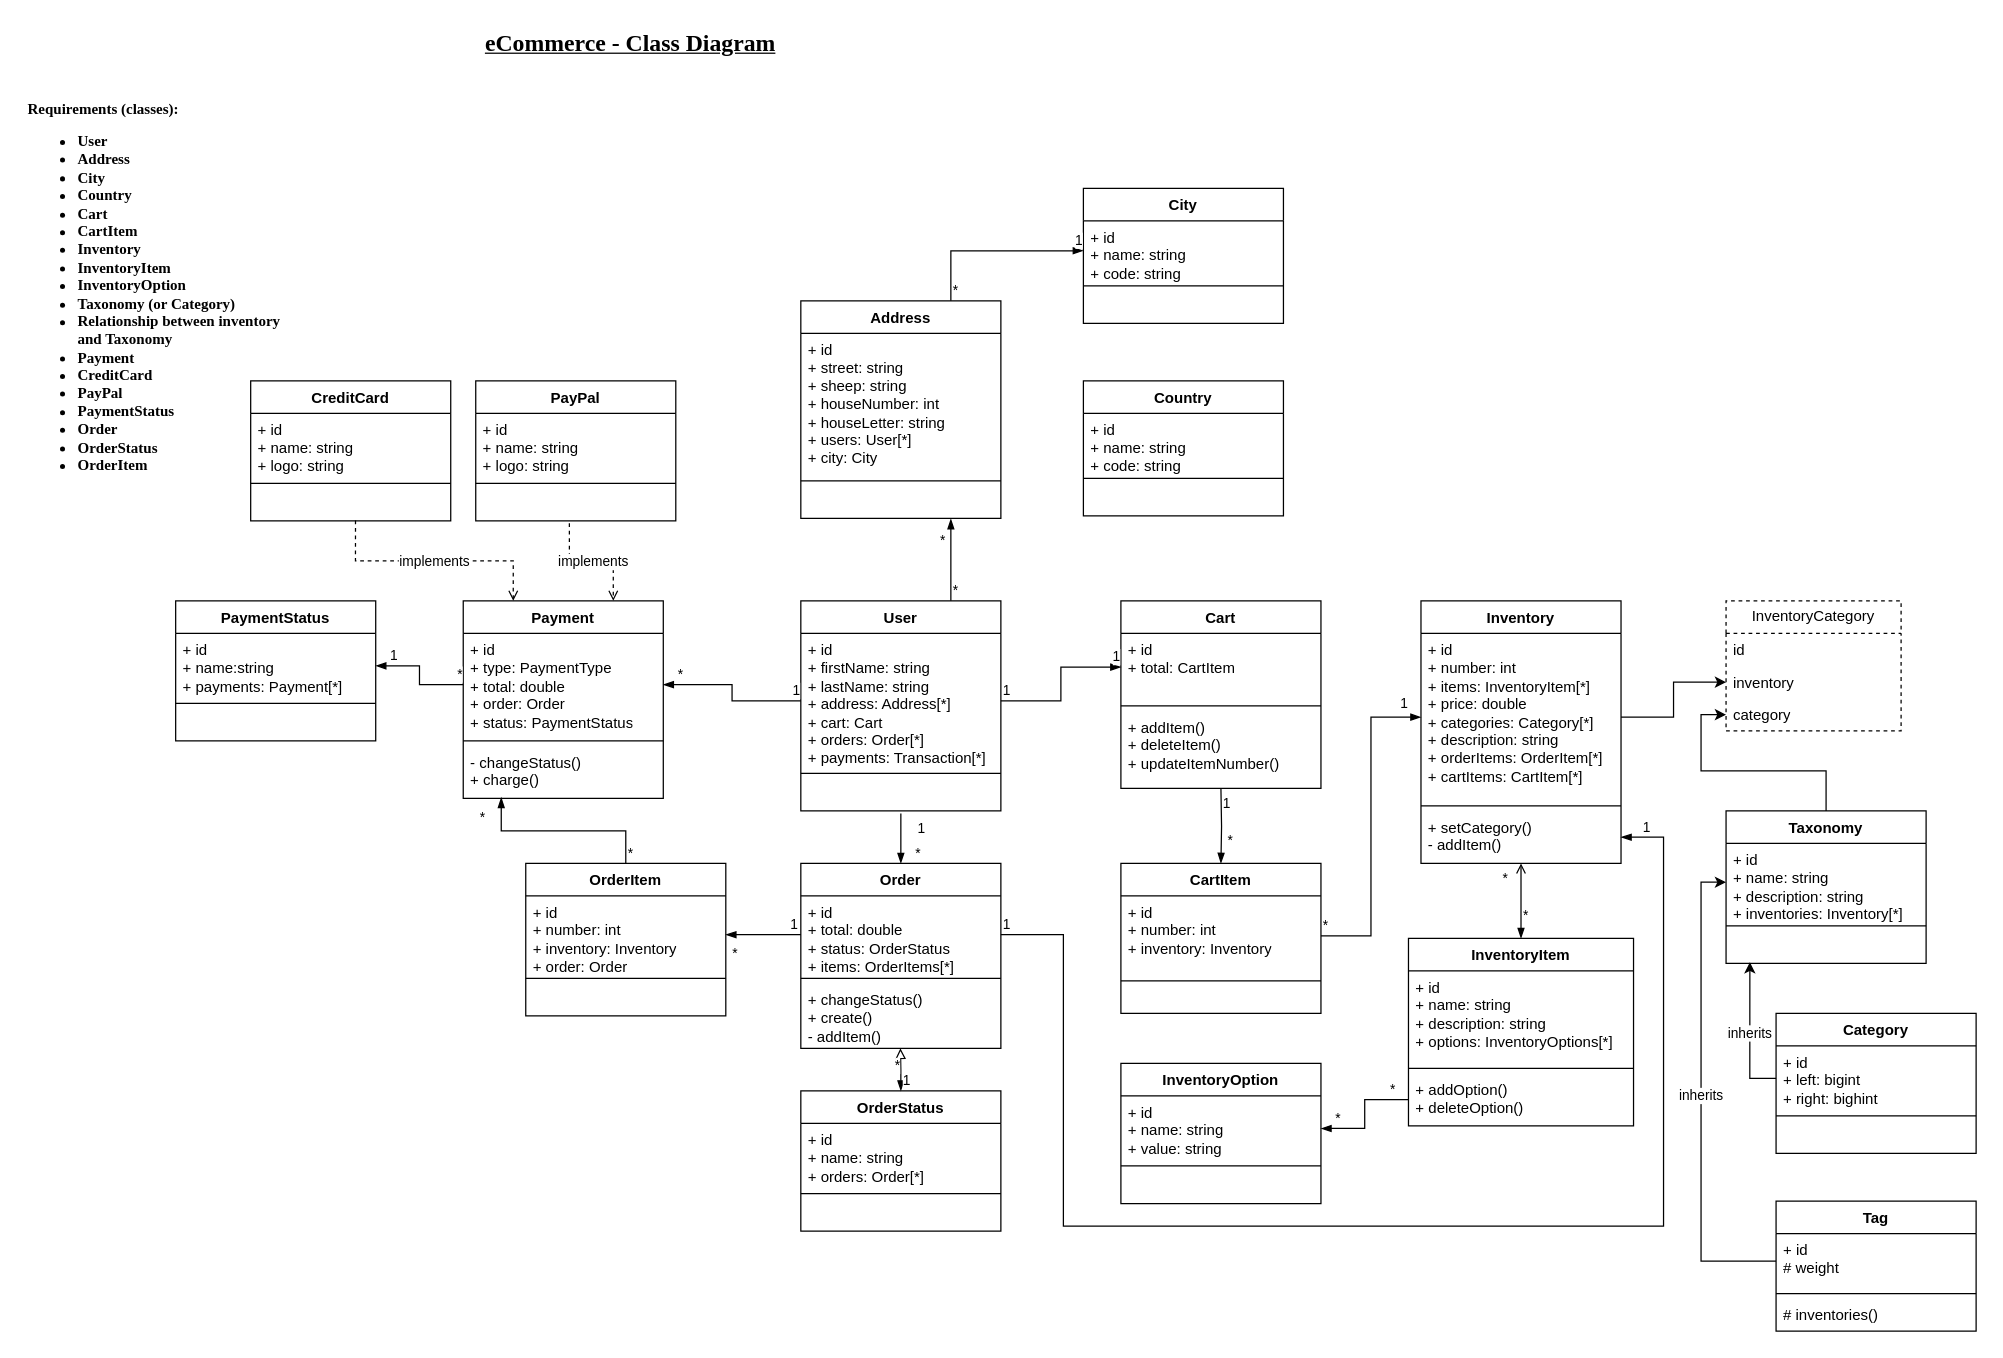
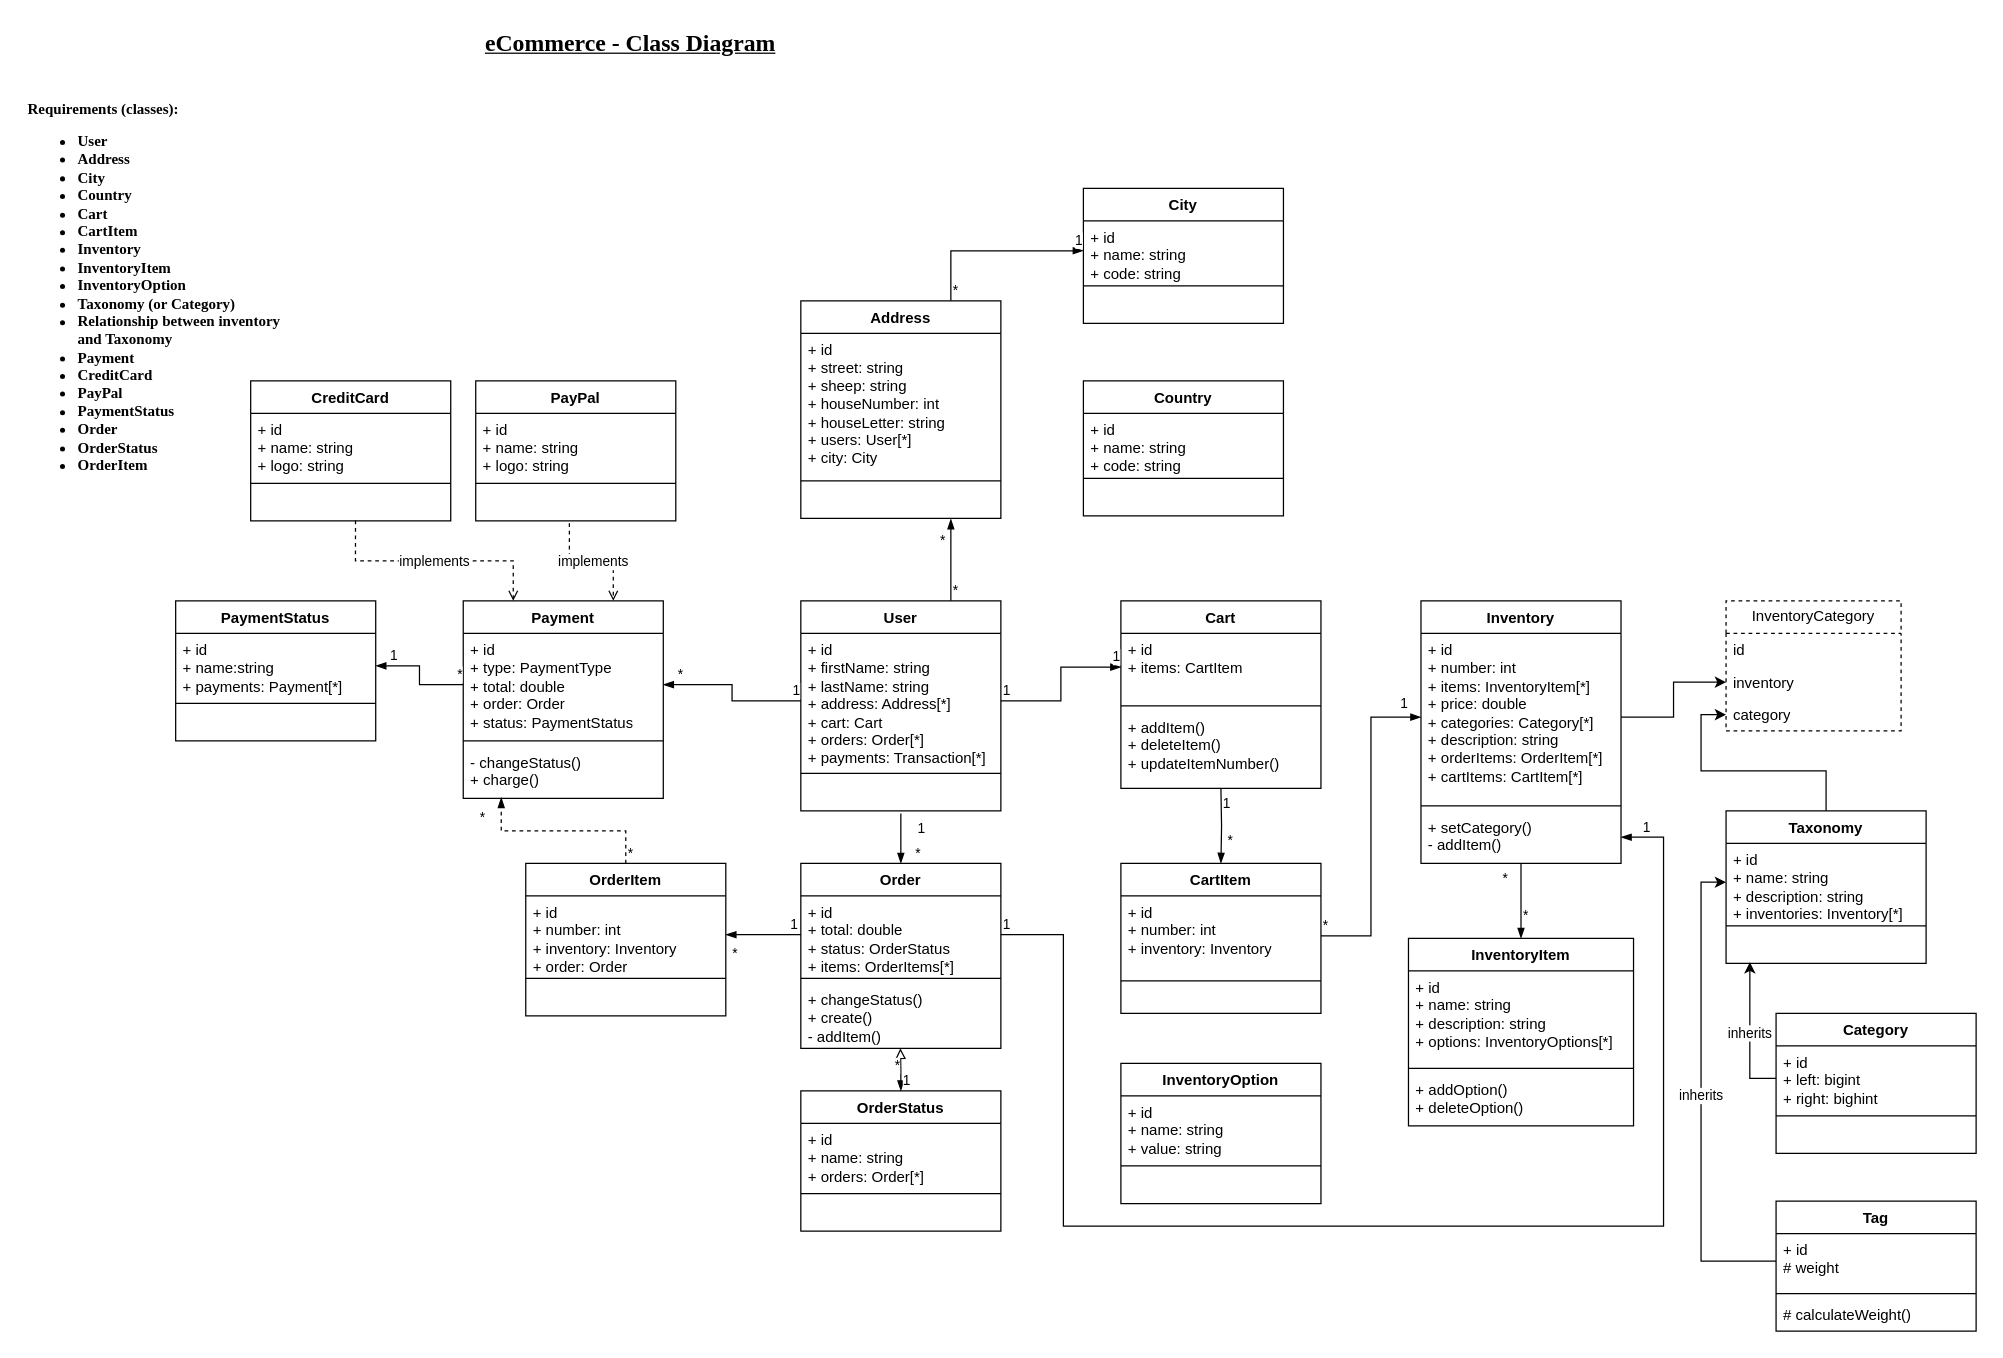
- <mxCell id="27" value="+ id&lt;br&gt;+ total: CartItem" style="text;strokeColor=none;fillColor=none;align=left;verticalAlign=top;spacingLeft=4;spacingRight=4;overflow=hidden;rotatable=0;points=[[0,0.5],[1,0.5]];portConstraint=eastwest;whiteSpace=wrap;html=1;" parent="26" vertex="1"><mxGeometry y="26" width="160" height="54" as="geometry" /></mxCell>
+ <mxCell id="27" value="+ id&lt;br&gt;+ items: CartItem" style="text;strokeColor=none;fillColor=none;align=left;verticalAlign=top;spacingLeft=4;spacingRight=4;overflow=hidden;rotatable=0;points=[[0,0.5],[1,0.5]];portConstraint=eastwest;whiteSpace=wrap;html=1;" parent="26" vertex="1"><mxGeometry y="26" width="160" height="54" as="geometry" /></mxCell>
- <mxCell id="112" value="" style="endArrow=blockThin;html=1;edgeStyle=orthogonalEdgeStyle;rounded=0;exitX=0.5;exitY=0;exitDx=0;exitDy=0;startArrow=none;startFill=0;endFill=1;entryX=0.19;entryY=0.98;entryDx=0;entryDy=0;entryPerimeter=0;" edge="1" parent="1" source="102" target="65"><mxGeometry relative="1" as="geometry"><mxPoint x="470" y="600" as="sourcePoint" /><mxPoint x="422" y="640" as="targetPoint" /></mxGeometry></mxCell>
+ <mxCell id="112" value="" style="endArrow=blockThin;html=1;edgeStyle=orthogonalEdgeStyle;rounded=0;exitX=0.5;exitY=0;exitDx=0;exitDy=0;startArrow=none;startFill=0;endFill=1;entryX=0.19;entryY=0.98;entryDx=0;entryDy=0;entryPerimeter=0;dashed=1;" edge="1" parent="1" source="102" target="65"><mxGeometry relative="1" as="geometry"><mxPoint x="470" y="600" as="sourcePoint" /><mxPoint x="422" y="640" as="targetPoint" /></mxGeometry></mxCell>
- <mxCell id="52" value="" style="endArrow=open;html=1;edgeStyle=orthogonalEdgeStyle;rounded=0;exitX=0.5;exitY=0;exitDx=0;exitDy=0;entryX=0.5;entryY=1;entryDx=0;entryDy=0;entryPerimeter=0;startArrow=blockThin;startFill=1;" edge="1" parent="1" source="48" target="43"><mxGeometry relative="1" as="geometry"><mxPoint x="926" y="680" as="sourcePoint" /><mxPoint x="1216" y="700" as="targetPoint" /></mxGeometry></mxCell>
+ <mxCell id="52" value="" style="endArrow=none;html=1;edgeStyle=orthogonalEdgeStyle;rounded=0;exitX=0.5;exitY=0;exitDx=0;exitDy=0;entryX=0.5;entryY=1;entryDx=0;entryDy=0;entryPerimeter=0;startArrow=blockThin;startFill=1;" edge="1" parent="1" source="48" target="43"><mxGeometry relative="1" as="geometry"><mxPoint x="926" y="680" as="sourcePoint" /><mxPoint x="1216" y="700" as="targetPoint" /></mxGeometry></mxCell>
- <mxCell id="59" value="" style="endArrow=none;html=1;edgeStyle=orthogonalEdgeStyle;rounded=0;entryX=0;entryY=0.5;entryDx=0;entryDy=0;exitX=1;exitY=0.5;exitDx=0;exitDy=0;startArrow=blockThin;startFill=1;" edge="1" parent="1" source="56" target="51"><mxGeometry relative="1" as="geometry"><mxPoint x="976" y="970" as="sourcePoint" /><mxPoint x="1136" y="970" as="targetPoint" /></mxGeometry></mxCell>
- <mxCell id="60" value="*" style="edgeLabel;resizable=0;html=1;align=left;verticalAlign=bottom;" connectable="0" vertex="1" parent="59"><mxGeometry x="-1" relative="1" as="geometry"><mxPoint x="10" as="offset" /></mxGeometry></mxCell>
- <mxCell id="61" value="*" style="edgeLabel;resizable=0;html=1;align=right;verticalAlign=bottom;" connectable="0" vertex="1" parent="59"><mxGeometry x="1" relative="1" as="geometry"><mxPoint x="-10" as="offset" /></mxGeometry></mxCell>
- <mxCell id="132" value="# inventories()" style="text;strokeColor=none;fillColor=none;align=left;verticalAlign=top;spacingLeft=4;spacingRight=4;overflow=hidden;rotatable=0;points=[[0,0.5],[1,0.5]];portConstraint=eastwest;whiteSpace=wrap;html=1;" vertex="1" parent="129"><mxGeometry y="78" width="160" height="26" as="geometry" /></mxCell>
+ <mxCell id="132" value="# calculateWeight()" style="text;strokeColor=none;fillColor=none;align=left;verticalAlign=top;spacingLeft=4;spacingRight=4;overflow=hidden;rotatable=0;points=[[0,0.5],[1,0.5]];portConstraint=eastwest;whiteSpace=wrap;html=1;" vertex="1" parent="129"><mxGeometry y="78" width="160" height="26" as="geometry" /></mxCell>
